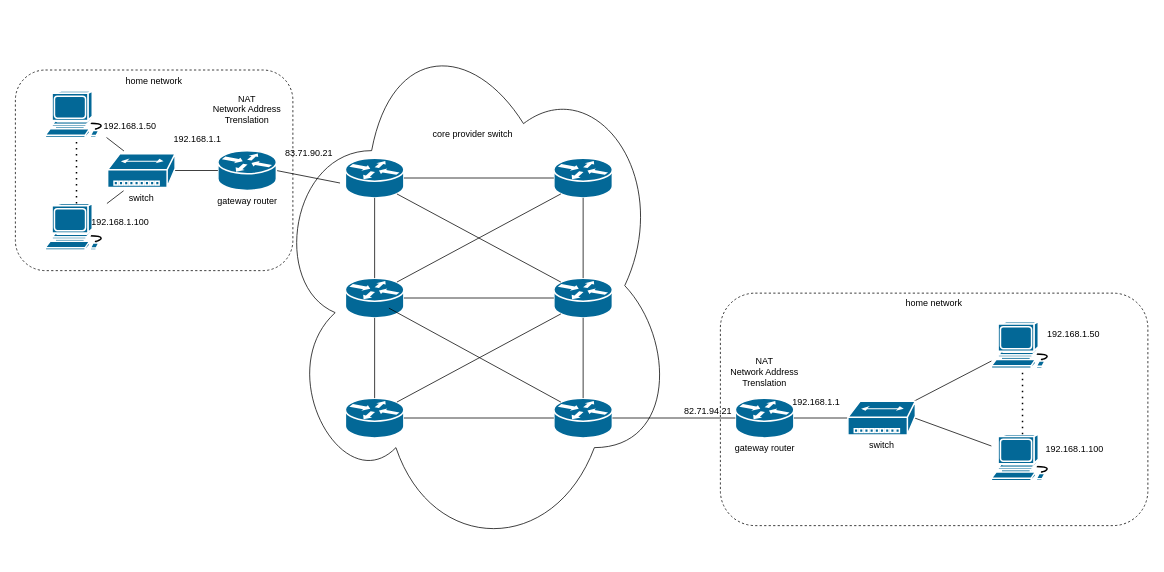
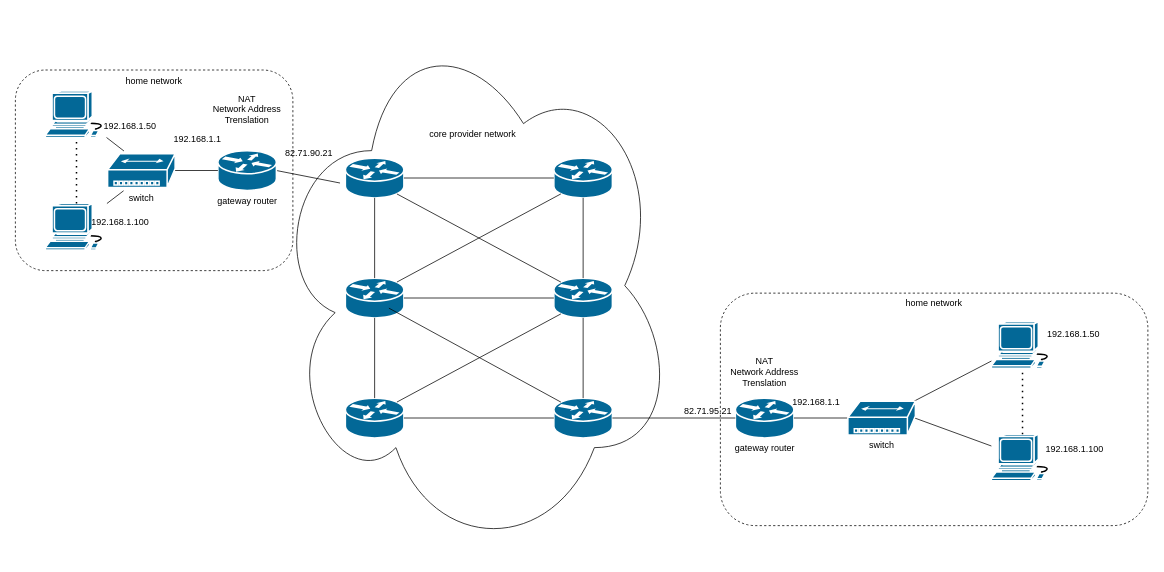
- <mxCell id="27" value="&lt;div&gt;&lt;br&gt;&lt;/div&gt;&lt;div&gt;&lt;br&gt;&lt;/div&gt;&lt;div&gt;&lt;br&gt;&lt;/div&gt;&lt;div&gt;&lt;br&gt;&lt;/div&gt;&lt;div&gt;&lt;br&gt;&lt;/div&gt;&lt;div&gt;&lt;br&gt;&lt;/div&gt;&lt;div&gt;&lt;br&gt;&lt;/div&gt;&lt;div&gt;&lt;br&gt;&lt;/div&gt;&lt;div&gt;&lt;br&gt;&lt;/div&gt;&lt;div&gt;&lt;br&gt;&lt;/div&gt;core provider switch" style="ellipse;shape=cloud;whiteSpace=wrap;html=1;align=center;fillColor=none;verticalAlign=top;" vertex="1" parent="1"><mxGeometry x="360" y="20" width="540" height="720" as="geometry" /></mxCell>
+ <mxCell id="27" value="&lt;div&gt;&lt;br&gt;&lt;/div&gt;&lt;div&gt;&lt;br&gt;&lt;/div&gt;&lt;div&gt;&lt;br&gt;&lt;/div&gt;&lt;div&gt;&lt;br&gt;&lt;/div&gt;&lt;div&gt;&lt;br&gt;&lt;/div&gt;&lt;div&gt;&lt;br&gt;&lt;/div&gt;&lt;div&gt;&lt;br&gt;&lt;/div&gt;&lt;div&gt;&lt;br&gt;&lt;/div&gt;&lt;div&gt;&lt;br&gt;&lt;/div&gt;&lt;div&gt;&lt;br&gt;&lt;/div&gt;core provider network" style="ellipse;shape=cloud;whiteSpace=wrap;html=1;align=center;fillColor=none;verticalAlign=top;" vertex="1" parent="1"><mxGeometry x="360" y="20" width="540" height="720" as="geometry" /></mxCell>
- <mxCell id="35" value="83.71.90.21" style="text;whiteSpace=wrap;" vertex="1" parent="1"><mxGeometry x="378" y="190" width="100" height="30" as="geometry" /></mxCell>
+ <mxCell id="35" value="82.71.90.21" style="text;whiteSpace=wrap;" vertex="1" parent="1"><mxGeometry x="378" y="190" width="100" height="30" as="geometry" /></mxCell>
- <mxCell id="34" value="82.71.94.21" style="text;whiteSpace=wrap;" vertex="1" parent="1"><mxGeometry x="910" y="534" width="100" height="30" as="geometry" /></mxCell>
+ <mxCell id="34" value="82.71.95.21" style="text;whiteSpace=wrap;" vertex="1" parent="1"><mxGeometry x="910" y="534" width="100" height="30" as="geometry" /></mxCell>
